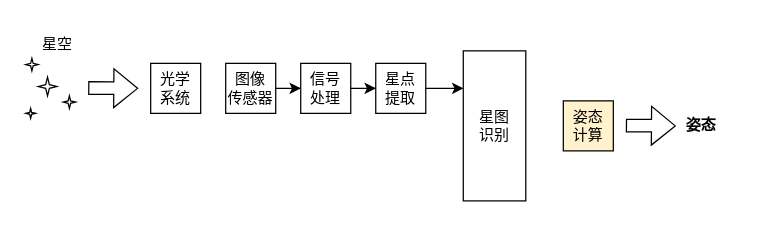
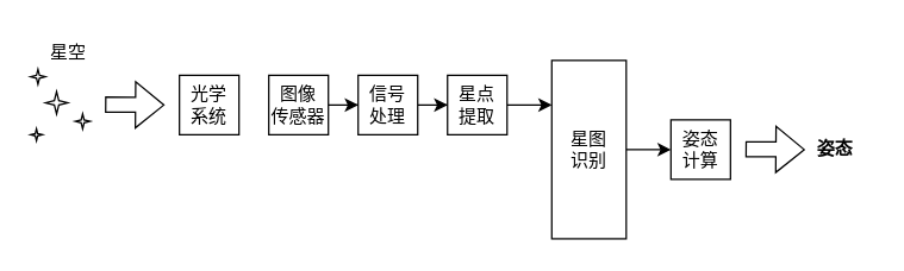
+ <mxCell id="8" value="" style="edgeStyle=orthogonalEdgeStyle;rounded=0;orthogonalLoop=1;jettySize=auto;html=1;" edge="1" parent="1" source="9" target="10"><mxGeometry relative="1" as="geometry" /></mxCell>
- <mxCell id="10" value="姿态&lt;div&gt;计算&lt;/div&gt;" style="whiteSpace=wrap;html=1;rounded=0;fillColor=#fff2cc;" vertex="1" parent="1"><mxGeometry x="450" y="80" width="40" height="40" as="geometry" /></mxCell>
+ <mxCell id="10" value="姿态&lt;div&gt;计算&lt;/div&gt;" style="whiteSpace=wrap;html=1;rounded=0;" vertex="1" parent="1"><mxGeometry x="450" y="80" width="40" height="40" as="geometry" /></mxCell>
